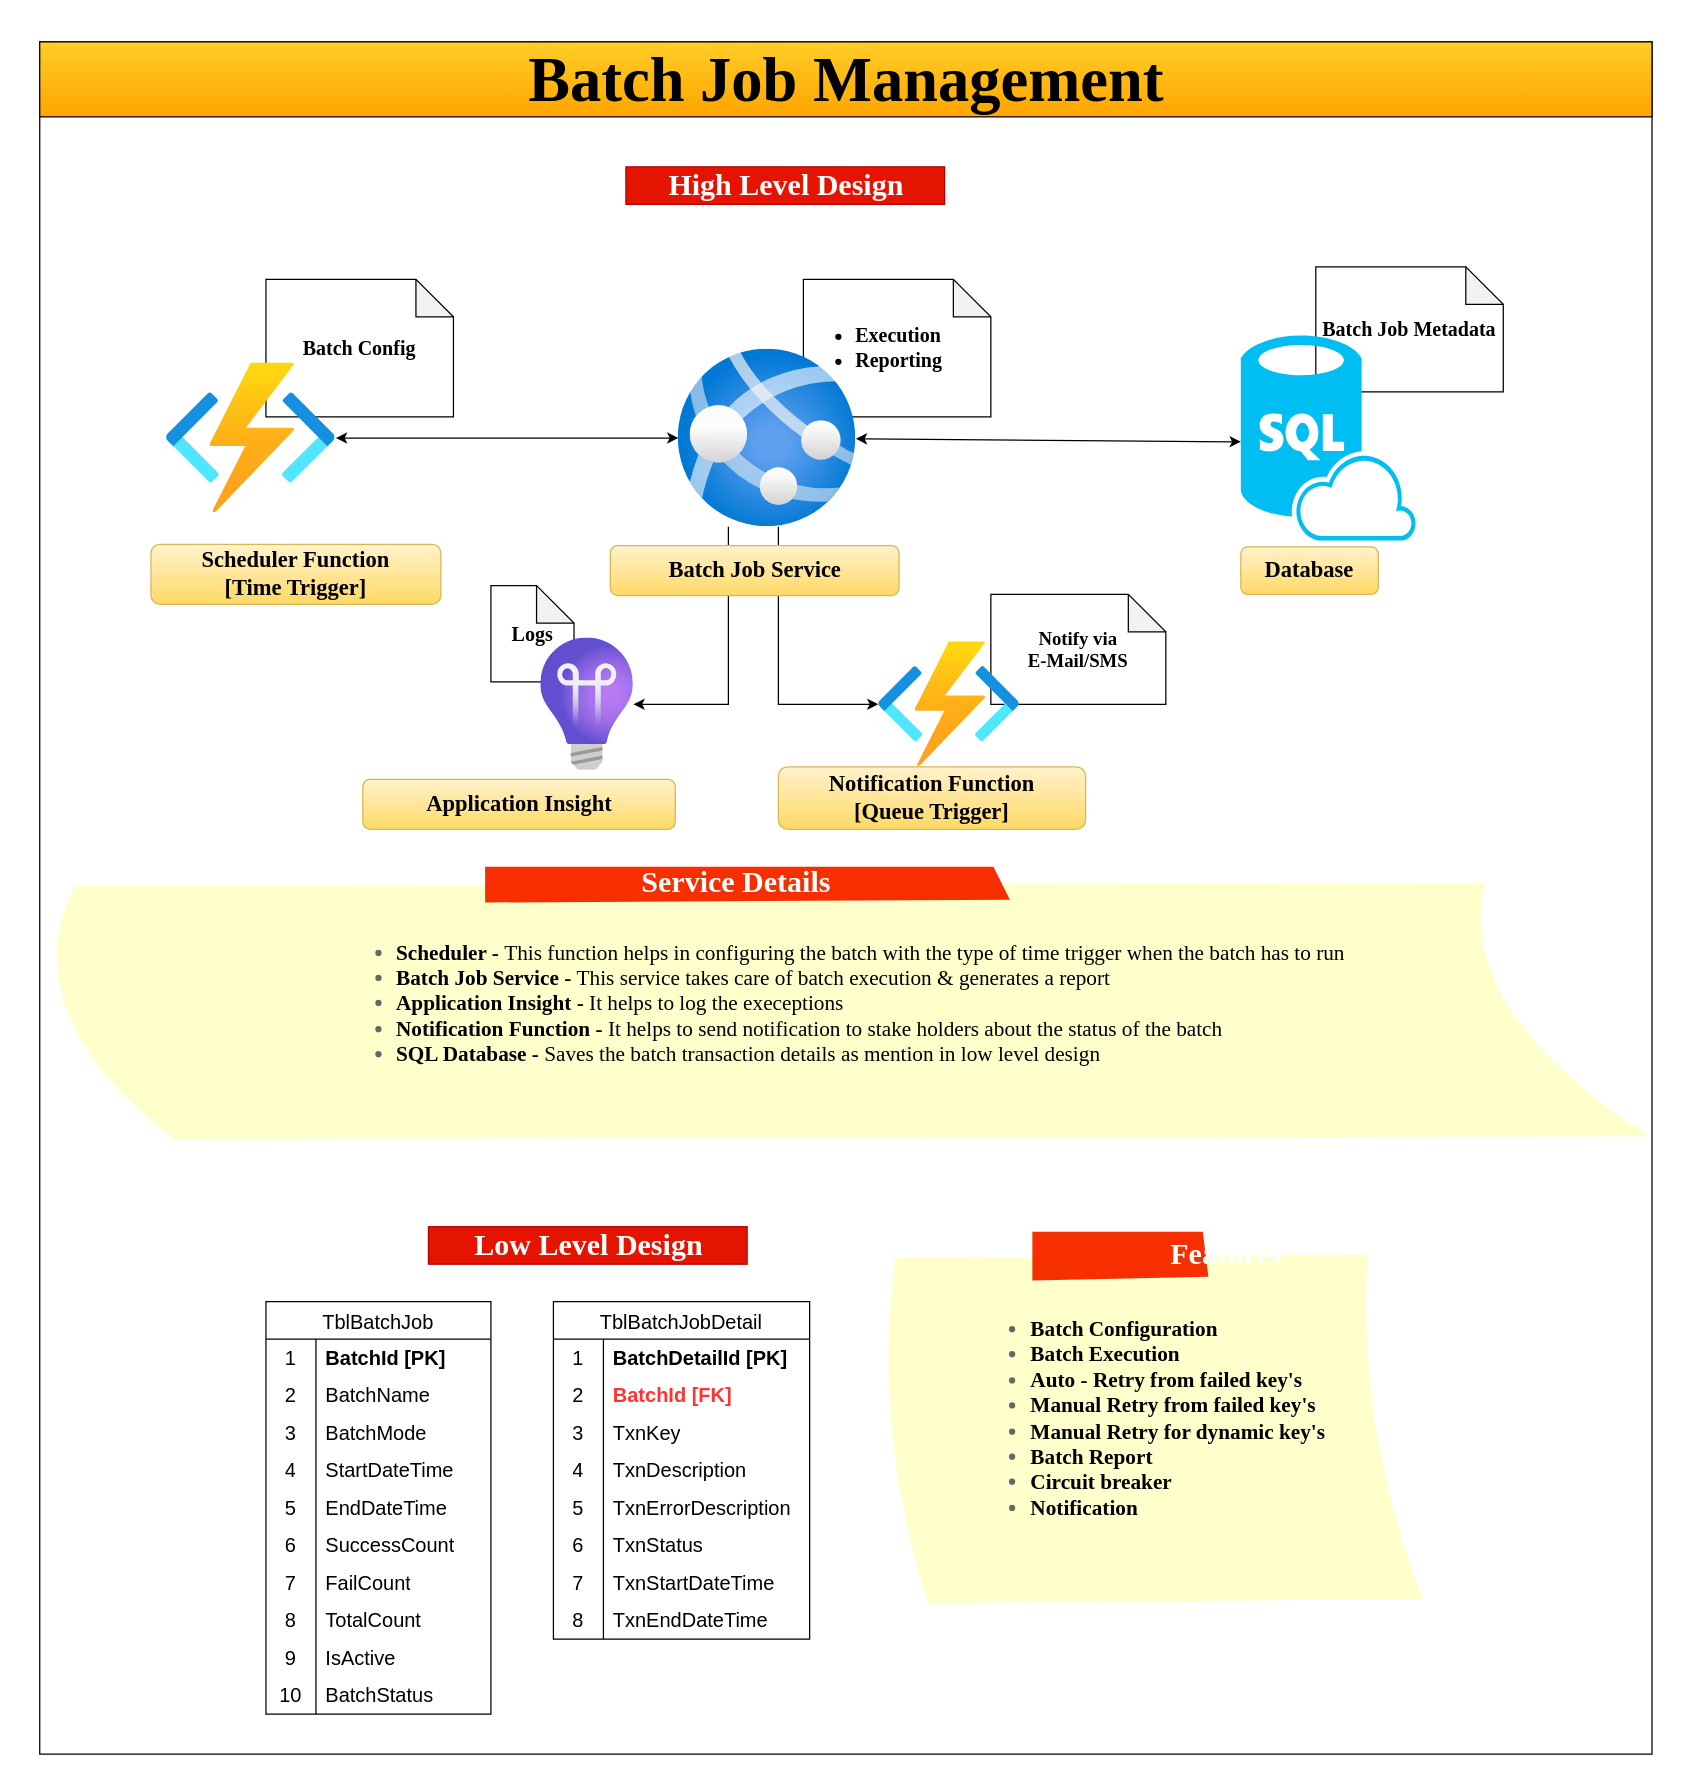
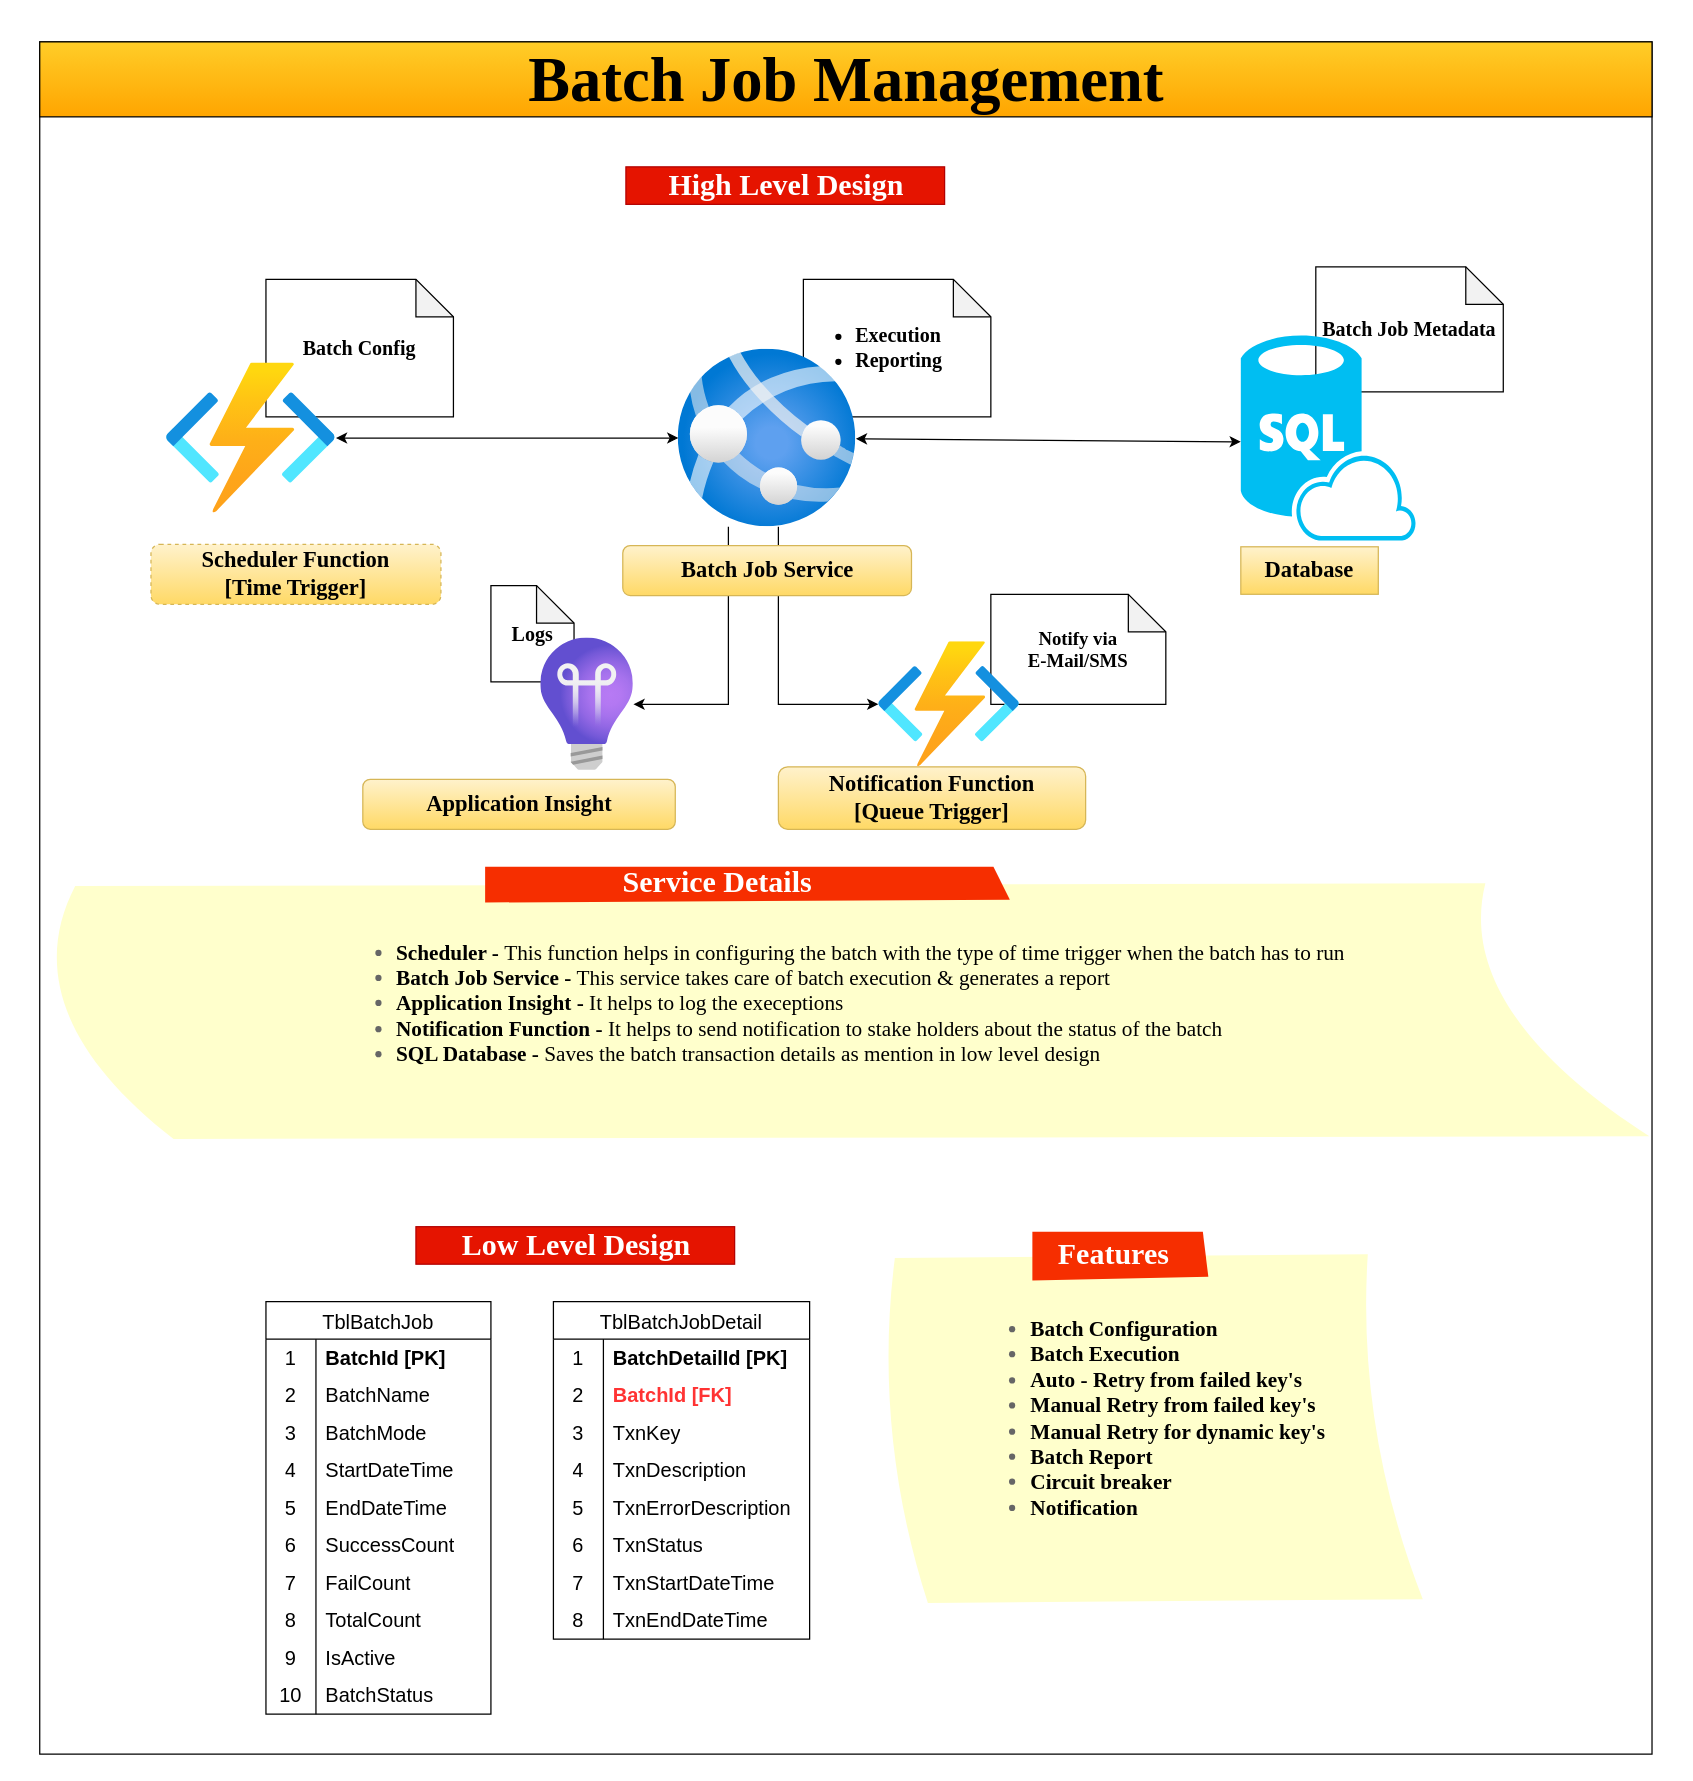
- <mxCell id="77" value="&lt;font style=&quot;font-size: 18px;&quot;&gt;Batch Job Service&lt;/font&gt;" style="rounded=1;whiteSpace=wrap;html=1;fillColor=#fff2cc;strokeColor=#d6b656;gradientColor=#ffd966;fontStyle=1;fontFamily=Verdana;" parent="1" vertex="1"><mxGeometry x="487.5" y="423" width="231" height="40" as="geometry" /></mxCell>
+ <mxCell id="77" value="&lt;font style=&quot;font-size: 18px;&quot;&gt;Batch Job Service&lt;/font&gt;" style="rounded=1;whiteSpace=wrap;html=1;fillColor=#fff2cc;strokeColor=#d6b656;gradientColor=#ffd966;fontStyle=1;fontFamily=Verdana;" parent="1" vertex="1"><mxGeometry x="497.5" y="423" width="231" height="40" as="geometry" /></mxCell>
- <mxCell id="9" value="&lt;font style=&quot;font-size: 18px;&quot;&gt;Database&lt;/font&gt;" style="rounded=1;whiteSpace=wrap;html=1;fillColor=#fff2cc;strokeColor=#d6b656;gradientColor=#ffd966;fontStyle=1;fontFamily=Verdana;" parent="1" vertex="1"><mxGeometry x="992" y="424" width="110" height="38" as="geometry" /></mxCell>
+ <mxCell id="9" value="&lt;font style=&quot;font-size: 18px;&quot;&gt;Database&lt;/font&gt;" style="whiteSpace=wrap;html=1;fillColor=#fff2cc;strokeColor=#d6b656;gradientColor=#ffd966;fontStyle=1;fontFamily=Verdana;rounded=0;" parent="1" vertex="1"><mxGeometry x="992" y="424" width="110" height="38" as="geometry" /></mxCell>
- <mxCell id="10" value="&lt;font style=&quot;font-size: 18px;&quot;&gt;Scheduler Function&lt;br&gt;[Time Trigger]&lt;br&gt;&lt;/font&gt;" style="rounded=1;whiteSpace=wrap;html=1;fillColor=#fff2cc;strokeColor=#d6b656;gradientColor=#ffd966;fontFamily=Verdana;fontStyle=1" parent="1" vertex="1"><mxGeometry x="120" y="422" width="232" height="48" as="geometry" /></mxCell>
+ <mxCell id="10" value="&lt;font style=&quot;font-size: 18px;&quot;&gt;Scheduler Function&lt;br&gt;[Time Trigger]&lt;br&gt;&lt;/font&gt;" style="rounded=1;whiteSpace=wrap;html=1;fillColor=#fff2cc;strokeColor=#d6b656;gradientColor=#ffd966;fontFamily=Verdana;fontStyle=1;dashed=1;" parent="1" vertex="1"><mxGeometry x="120" y="422" width="232" height="48" as="geometry" /></mxCell>
- <mxCell id="71" value="&lt;h1&gt;Service Details&lt;/h1&gt;" style="text;strokeColor=none;fillColor=none;html=1;fontSize=12;fontStyle=1;verticalAlign=middle;align=center;fontFamily=Verdana;fontColor=#FFFFFF;" parent="1" vertex="1"><mxGeometry x="458" y="683" width="260" height="20" as="geometry" /></mxCell>
+ <mxCell id="71" value="&lt;h1&gt;Service Details&lt;/h1&gt;" style="text;strokeColor=none;fillColor=none;html=1;fontSize=12;fontStyle=1;verticalAlign=middle;align=center;fontFamily=Verdana;fontColor=#FFFFFF;" parent="1" vertex="1"><mxGeometry x="443" y="683" width="260" height="20" as="geometry" /></mxCell>
- <mxCell id="43" value="&lt;h1&gt;Low Level Design&lt;/h1&gt;" style="text;strokeColor=#B20000;fillColor=#e51400;html=1;fontSize=12;fontStyle=1;verticalAlign=middle;align=center;fontFamily=Verdana;fontColor=#ffffff;" parent="1" vertex="1"><mxGeometry x="342" y="968" width="255" height="30" as="geometry" /></mxCell>
+ <mxCell id="43" value="&lt;h1&gt;Low Level Design&lt;/h1&gt;" style="text;strokeColor=#B20000;fillColor=#e51400;html=1;fontSize=12;fontStyle=1;verticalAlign=middle;align=center;fontFamily=Verdana;fontColor=#ffffff;" parent="1" vertex="1"><mxGeometry x="332" y="968" width="255" height="30" as="geometry" /></mxCell>
- <mxCell id="72" value="&lt;h1&gt;Features&lt;/h1&gt;" style="text;strokeColor=none;fillColor=none;html=1;fontSize=12;fontStyle=1;verticalAlign=middle;align=center;fontFamily=Verdana;fontColor=#FFFFFF;" parent="1" vertex="1"><mxGeometry x="852" y="975" width="255" height="30" as="geometry" /></mxCell>
+ <mxCell id="72" value="&lt;h1&gt;Features&lt;/h1&gt;" style="text;strokeColor=none;fillColor=none;html=1;fontSize=12;fontStyle=1;verticalAlign=middle;align=center;fontFamily=Verdana;fontColor=#FFFFFF;" parent="1" vertex="1"><mxGeometry x="762" y="975" width="255" height="30" as="geometry" /></mxCell>
